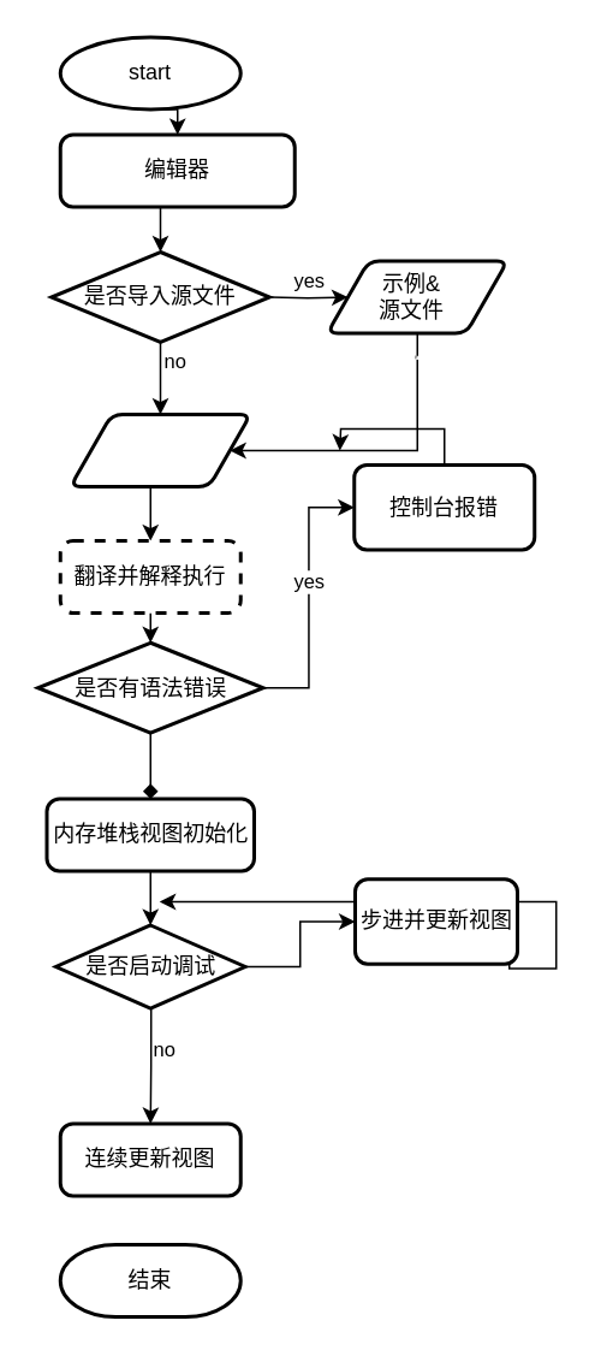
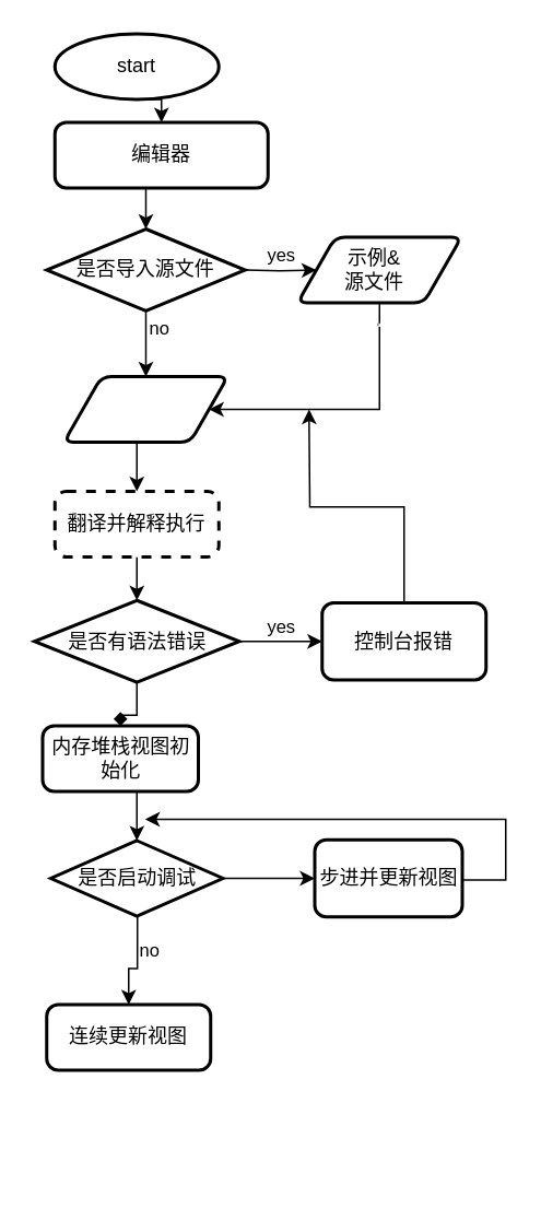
- <mxCell id="28" value="控制台报错" style="rounded=1;whiteSpace=wrap;html=1;absoluteArcSize=1;arcSize=14;strokeWidth=2;" vertex="1" parent="1"><mxGeometry x="196" y="257" width="100" height="47" as="geometry" /></mxCell>
+ <mxCell id="28" value="控制台报错" style="rounded=1;whiteSpace=wrap;html=1;absoluteArcSize=1;arcSize=14;strokeWidth=2;" vertex="1" parent="1"><mxGeometry x="196" y="367" width="100" height="47" as="geometry" /></mxCell>
- <mxCell id="26" value="是否有语法错误" style="strokeWidth=2;html=1;shape=mxgraph.flowchart.decision;whiteSpace=wrap;" vertex="1" parent="1"><mxGeometry x="20.5" y="355.5" width="125" height="50" as="geometry" /></mxCell>
+ <mxCell id="26" value="是否有语法错误" style="strokeWidth=2;html=1;shape=mxgraph.flowchart.decision;whiteSpace=wrap;" vertex="1" parent="1"><mxGeometry x="20.5" y="365.5" width="125" height="50" as="geometry" /></mxCell>
- <mxCell id="16" value="内存堆栈视图初始化" style="rounded=1;whiteSpace=wrap;html=1;absoluteArcSize=1;arcSize=14;strokeWidth=2;" vertex="1" parent="1"><mxGeometry x="25.5" y="442" width="115" height="40" as="geometry" /></mxCell>
+ <mxCell id="16" value="内存堆栈视图初始化" style="rounded=1;whiteSpace=wrap;html=1;absoluteArcSize=1;arcSize=14;strokeWidth=2;" vertex="1" parent="1"><mxGeometry x="25.5" y="442" width="95" height="40" as="geometry" /></mxCell>
- <mxCell id="23" value="步进并更新视图" style="rounded=1;whiteSpace=wrap;html=1;absoluteArcSize=1;arcSize=14;strokeWidth=2;" vertex="1" parent="1"><mxGeometry x="196.5" y="486.5" width="90" height="47" as="geometry" /></mxCell>
+ <mxCell id="23" value="步进并更新视图" style="rounded=1;whiteSpace=wrap;html=1;absoluteArcSize=1;arcSize=14;strokeWidth=2;" vertex="1" parent="1"><mxGeometry x="191.5" y="511.5" width="90" height="47" as="geometry" /></mxCell>
- <mxCell id="21" value="连续更新视图" style="rounded=1;whiteSpace=wrap;html=1;absoluteArcSize=1;arcSize=14;strokeWidth=2;" vertex="1" parent="1"><mxGeometry x="33" y="622" width="100" height="40" as="geometry" /></mxCell>
+ <mxCell id="21" value="连续更新视图" style="rounded=1;whiteSpace=wrap;html=1;absoluteArcSize=1;arcSize=14;strokeWidth=2;" vertex="1" parent="1"><mxGeometry x="28" y="612" width="100" height="40" as="geometry" /></mxCell>
- <mxCell id="29" value="结束" style="strokeWidth=2;html=1;shape=mxgraph.flowchart.terminator;whiteSpace=wrap;" vertex="1" parent="1"><mxGeometry x="33" y="689" width="100" height="40" as="geometry" /></mxCell>
